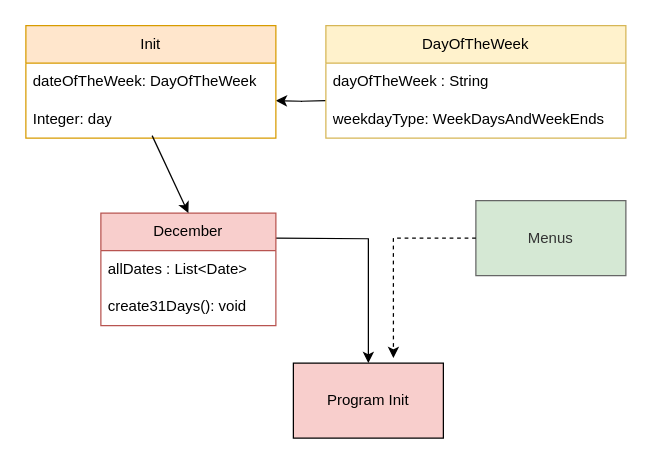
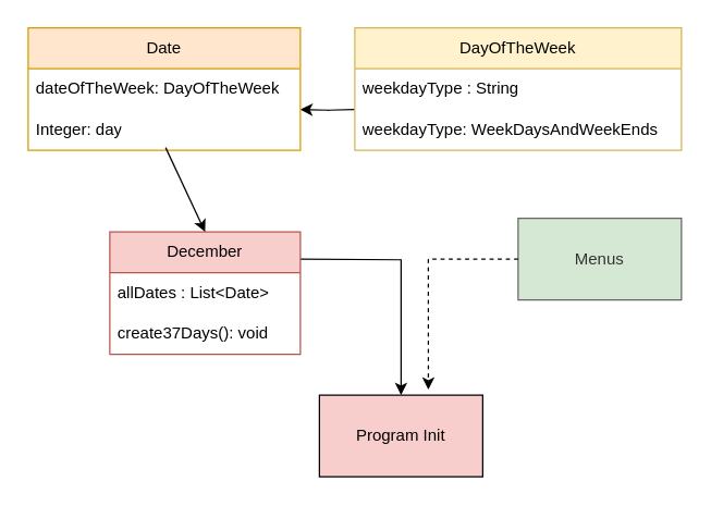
- <mxCell id="10" value="Init" style="swimlane;fontStyle=0;childLayout=stackLayout;horizontal=1;startSize=30;horizontalStack=0;resizeParent=1;resizeParentMax=0;resizeLast=0;collapsible=1;marginBottom=0;whiteSpace=wrap;html=1;fillColor=#ffe6cc;strokeColor=#d79b00;" vertex="1" parent="1"><mxGeometry x="20" y="20" width="200" height="90" as="geometry"><mxRectangle x="80" y="10" width="70" height="30" as="alternateBounds" /></mxGeometry></mxCell>
+ <mxCell id="10" value="Date" style="swimlane;fontStyle=0;childLayout=stackLayout;horizontal=1;startSize=30;horizontalStack=0;resizeParent=1;resizeParentMax=0;resizeLast=0;collapsible=1;marginBottom=0;whiteSpace=wrap;html=1;fillColor=#ffe6cc;strokeColor=#d79b00;" vertex="1" parent="1"><mxGeometry x="20" y="20" width="200" height="90" as="geometry"><mxRectangle x="80" y="10" width="70" height="30" as="alternateBounds" /></mxGeometry></mxCell>
- <mxCell id="8" value="dayOfTheWeek : String" style="text;strokeColor=none;fillColor=none;align=left;verticalAlign=middle;spacingLeft=4;spacingRight=4;overflow=hidden;points=[[0,0.5],[1,0.5]];portConstraint=eastwest;rotatable=0;whiteSpace=wrap;html=1;" vertex="1" parent="7"><mxGeometry y="30" width="240" height="30" as="geometry" /></mxCell>
+ <mxCell id="8" value="weekdayType : String" style="text;strokeColor=none;fillColor=none;align=left;verticalAlign=middle;spacingLeft=4;spacingRight=4;overflow=hidden;points=[[0,0.5],[1,0.5]];portConstraint=eastwest;rotatable=0;whiteSpace=wrap;html=1;" vertex="1" parent="7"><mxGeometry y="30" width="240" height="30" as="geometry" /></mxCell>
- <mxCell id="15" value="create31Days(): void" style="text;strokeColor=none;fillColor=none;align=left;verticalAlign=middle;spacingLeft=4;spacingRight=4;overflow=hidden;points=[[0,0.5],[1,0.5]];portConstraint=eastwest;rotatable=0;whiteSpace=wrap;html=1;" vertex="1" parent="13"><mxGeometry y="60" width="140" height="30" as="geometry" /></mxCell>
+ <mxCell id="15" value="create37Days(): void" style="text;strokeColor=none;fillColor=none;align=left;verticalAlign=middle;spacingLeft=4;spacingRight=4;overflow=hidden;points=[[0,0.5],[1,0.5]];portConstraint=eastwest;rotatable=0;whiteSpace=wrap;html=1;" vertex="1" parent="13"><mxGeometry y="60" width="140" height="30" as="geometry" /></mxCell>
